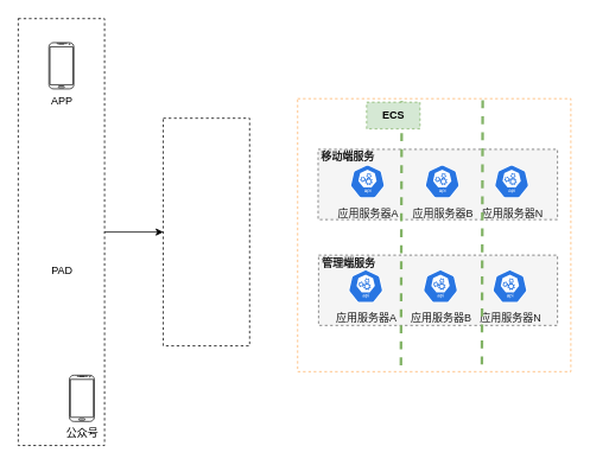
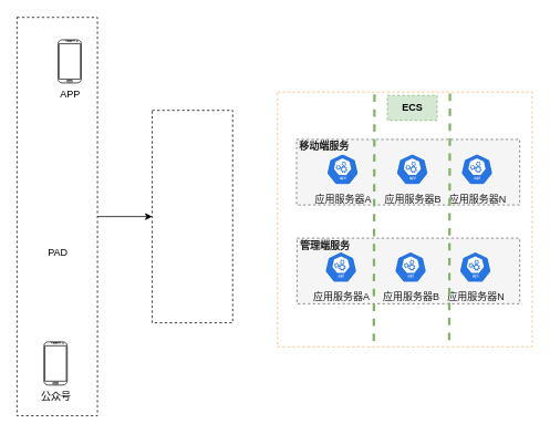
- <mxCell id="4" value="APP" style="verticalLabelPosition=bottom;verticalAlign=top;html=1;shadow=0;dashed=0;strokeWidth=1;shape=mxgraph.android.phone2;strokeColor=#1C1C1C;" vertex="1" parent="1"><mxGeometry x="54.5" y="47" width="28" height="52" as="geometry" /></mxCell>
+ <mxCell id="4" value="APP" style="verticalLabelPosition=bottom;verticalAlign=top;html=1;shadow=0;dashed=0;strokeWidth=1;shape=mxgraph.android.phone2;strokeColor=#1C1C1C;" vertex="1" parent="1"><mxGeometry x="69.5" y="47" width="28" height="52" as="geometry" /></mxCell>
- <mxCell id="21" value="ECS" style="text;html=1;strokeColor=#82b366;fillColor=#d5e8d4;align=center;verticalAlign=middle;whiteSpace=wrap;rounded=0;dashed=1;fontStyle=1" vertex="1" parent="1"><mxGeometry x="411.5" y="114" width="60" height="30" as="geometry" /></mxCell>
+ <mxCell id="21" value="ECS" style="text;html=1;strokeColor=#82b366;fillColor=#d5e8d4;align=center;verticalAlign=middle;whiteSpace=wrap;rounded=0;dashed=1;fontStyle=1" vertex="1" parent="1"><mxGeometry x="466.5" y="114" width="60" height="30" as="geometry" /></mxCell>
- <mxCell id="6" value="公众号" style="verticalLabelPosition=bottom;verticalAlign=top;html=1;shadow=0;dashed=0;strokeWidth=1;shape=mxgraph.android.phone2;strokeColor=#1C1C1C;" vertex="1" parent="1"><mxGeometry x="77.5" y="421" width="28" height="52" as="geometry" /></mxCell>
+ <mxCell id="6" value="公众号" style="verticalLabelPosition=bottom;verticalAlign=top;html=1;shadow=0;dashed=0;strokeWidth=1;shape=mxgraph.android.phone2;strokeColor=#1C1C1C;" vertex="1" parent="1"><mxGeometry x="52.5" y="411" width="28" height="52" as="geometry" /></mxCell>
